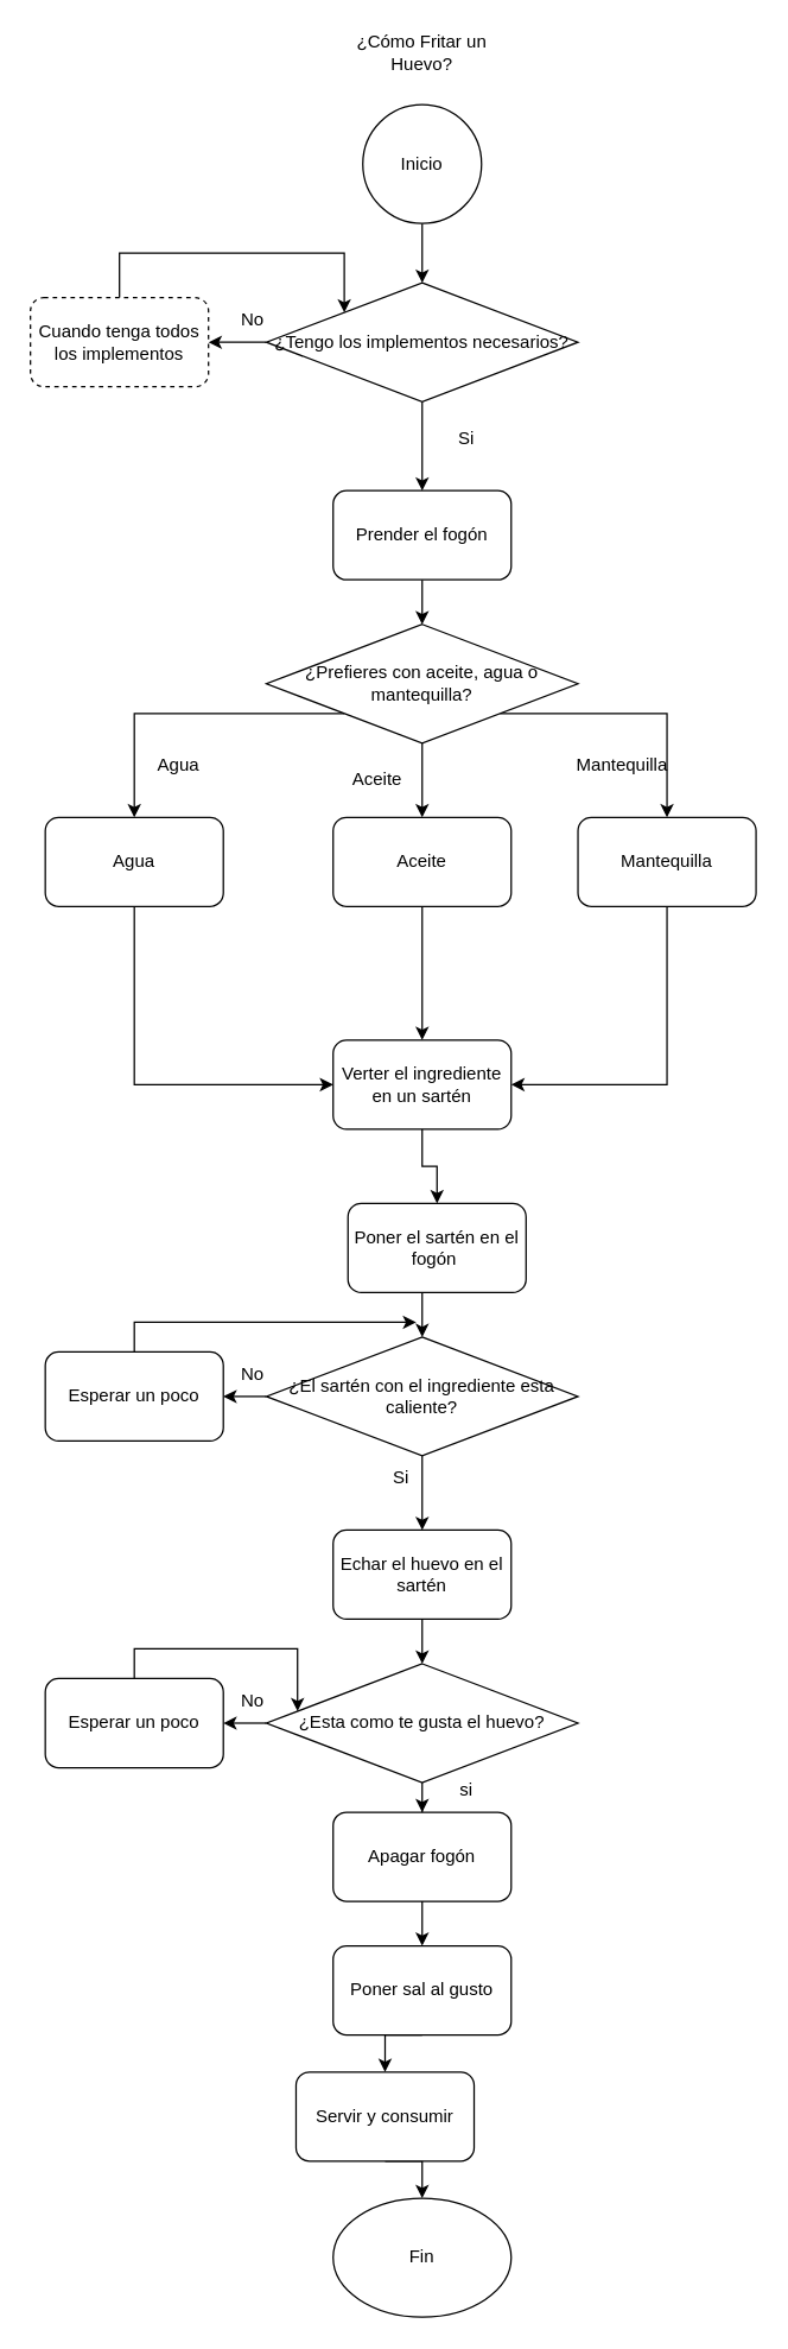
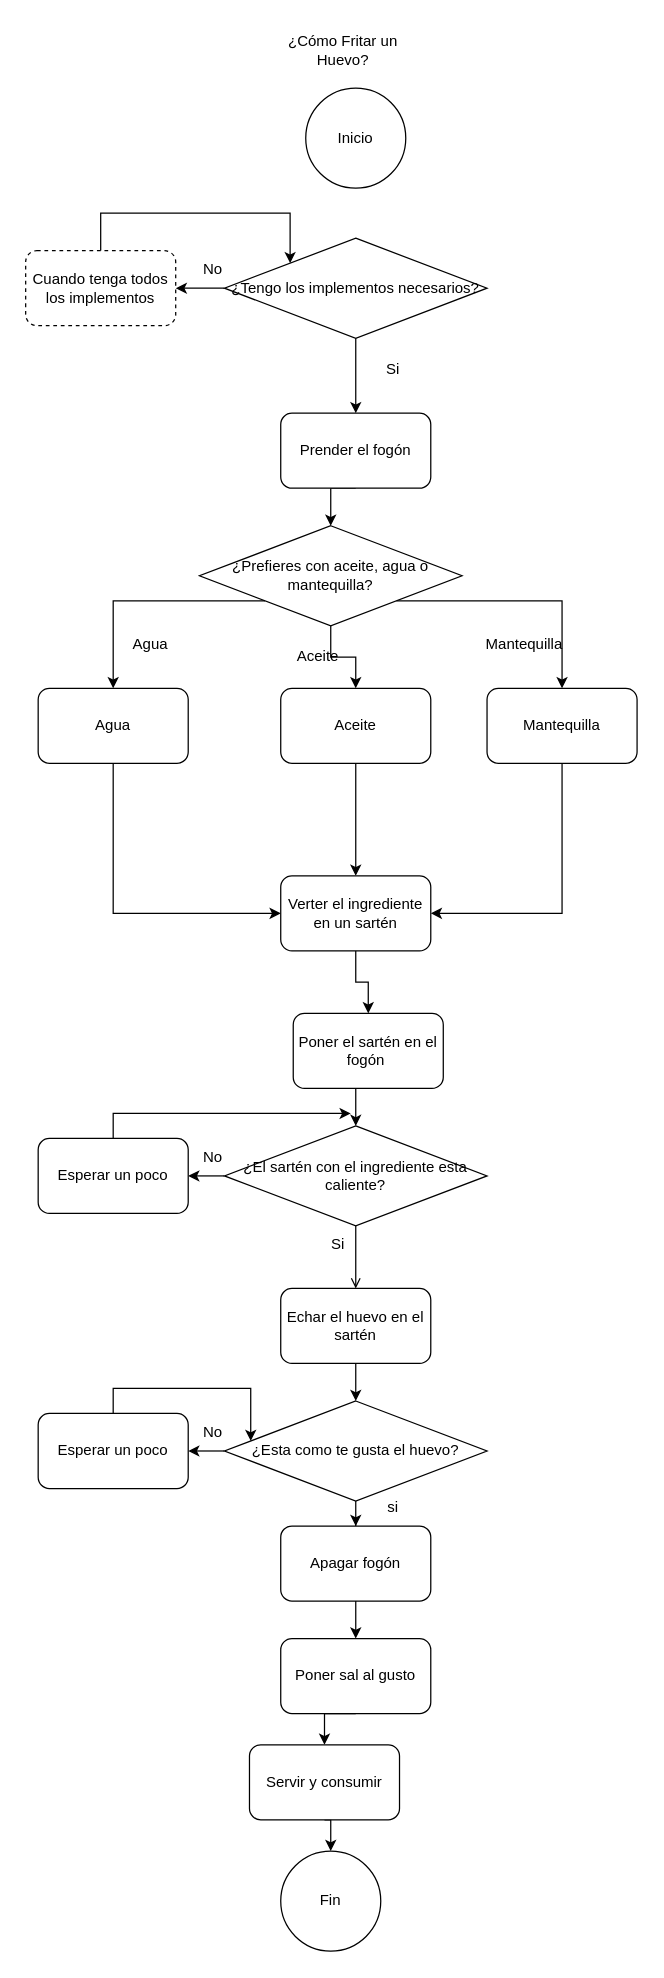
- <mxCell id="4" value="¿Cómo Fritar un Huevo?" style="text;html=1;strokeColor=none;fillColor=none;align=center;verticalAlign=middle;whiteSpace=wrap;rounded=0;" vertex="1" parent="1"><mxGeometry x="231" y="20" width="106" height="30" as="geometry" /></mxCell>
+ <mxCell id="4" value="¿Cómo Fritar un Huevo?" style="text;html=1;strokeColor=none;fillColor=none;align=center;verticalAlign=middle;whiteSpace=wrap;rounded=0;" vertex="1" parent="1"><mxGeometry x="221" y="25" width="106" height="30" as="geometry" /></mxCell>
- <mxCell id="2" style="edgeStyle=orthogonalEdgeStyle;rounded=0;orthogonalLoop=1;jettySize=auto;html=1;exitX=0.5;exitY=1;exitDx=0;exitDy=0;entryX=0.5;entryY=0;entryDx=0;entryDy=0;" edge="1" parent="1" source="3" target="7"><mxGeometry relative="1" as="geometry" /></mxCell>
- <mxCell id="17" value="¿Prefieres con aceite, agua o mantequilla?" style="rhombus;whiteSpace=wrap;html=1;" vertex="1" parent="1"><mxGeometry x="179" y="420" width="210" height="80" as="geometry" /></mxCell>
+ <mxCell id="17" value="¿Prefieres con aceite, agua o mantequilla?" style="rhombus;whiteSpace=wrap;html=1;" vertex="1" parent="1"><mxGeometry x="159" y="420" width="210" height="80" as="geometry" /></mxCell>
- <mxCell id="29" style="edgeStyle=orthogonalEdgeStyle;rounded=0;orthogonalLoop=1;jettySize=auto;html=1;exitX=0.5;exitY=1;exitDx=0;exitDy=0;" edge="1" parent="1" source="30" target="37"><mxGeometry relative="1" as="geometry" /></mxCell>
+ <mxCell id="29" style="edgeStyle=orthogonalEdgeStyle;rounded=0;orthogonalLoop=1;jettySize=auto;html=1;exitX=0.5;exitY=1;exitDx=0;exitDy=0;endArrow=open;" edge="1" parent="1" source="30" target="37"><mxGeometry relative="1" as="geometry" /></mxCell>
- <mxCell id="53" value="Fin" style="ellipse;whiteSpace=wrap;html=1;" vertex="1" parent="1"><mxGeometry x="224" y="1480" width="120" height="80" as="geometry" /></mxCell>
+ <mxCell id="53" value="Fin" style="ellipse;whiteSpace=wrap;html=1;" vertex="1" parent="1"><mxGeometry x="224" y="1480" width="80" height="80" as="geometry" /></mxCell>
